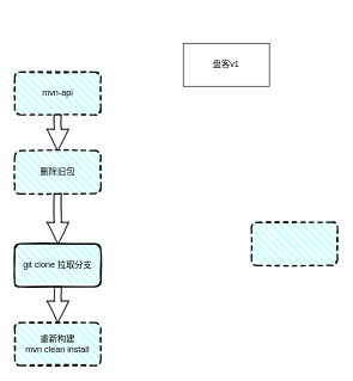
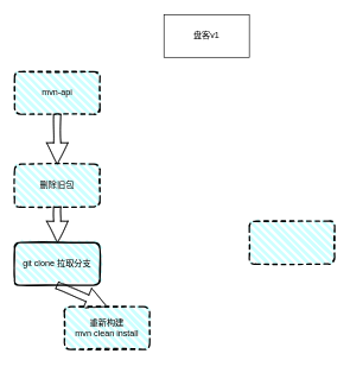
- <mxCell id="2" value="盘客v1&lt;br&gt;" style="rounded=0;whiteSpace=wrap;html=1;" vertex="1" parent="1"><mxGeometry x="255" y="60" width="120" height="60" as="geometry" /></mxCell>
+ <mxCell id="2" value="盘客v1&lt;br&gt;" style="rounded=0;whiteSpace=wrap;html=1;" vertex="1" parent="1"><mxGeometry x="230" y="20" width="120" height="60" as="geometry" /></mxCell>
- <mxCell id="7" value="删除旧包" style="rounded=1;whiteSpace=wrap;html=1;strokeWidth=2;fillWeight=4;hachureGap=8;hachureAngle=45;sketch=1;fillColor=#CCFFFF;dashed=1;" vertex="1" parent="1"><mxGeometry x="20" y="210" width="120" height="60" as="geometry" /></mxCell>
+ <mxCell id="7" value="删除旧包" style="rounded=1;whiteSpace=wrap;html=1;strokeWidth=2;fillWeight=4;hachureGap=8;hachureAngle=45;sketch=1;fillColor=#CCFFFF;dashed=1;" vertex="1" parent="1"><mxGeometry x="20" y="230" width="120" height="60" as="geometry" /></mxCell>
- <mxCell id="10" value="重新构建&lt;br&gt;mvn clean install" style="rounded=1;whiteSpace=wrap;html=1;strokeWidth=2;fillWeight=4;hachureGap=8;hachureAngle=45;sketch=1;fillColor=#CCFFFF;dashed=1;" vertex="1" parent="1"><mxGeometry x="20" y="450" width="120" height="60" as="geometry" /></mxCell>
+ <mxCell id="10" value="重新构建&lt;br&gt;mvn clean install" style="rounded=1;whiteSpace=wrap;html=1;strokeWidth=2;fillWeight=4;hachureGap=8;hachureAngle=45;sketch=1;fillColor=#CCFFFF;dashed=1;" vertex="1" parent="1"><mxGeometry x="90" y="430" width="120" height="60" as="geometry" /></mxCell>
